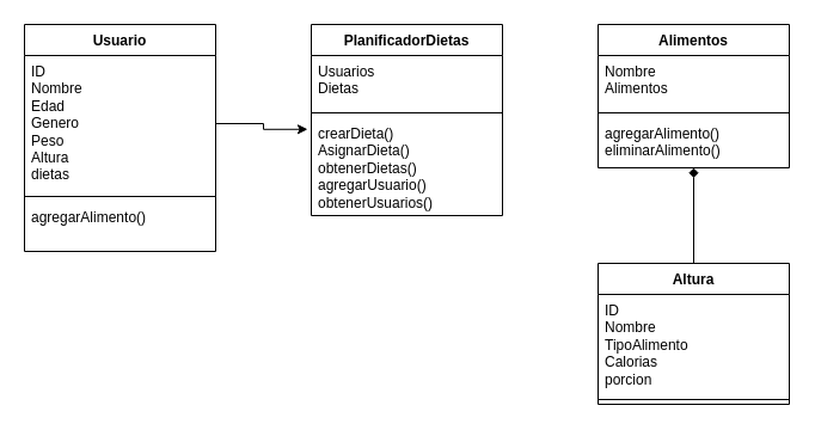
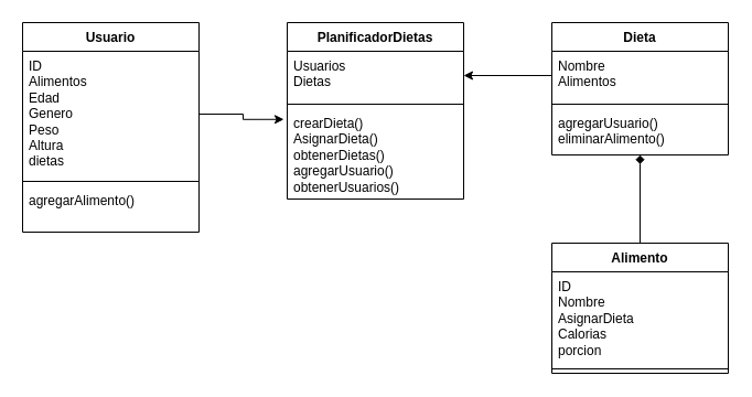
- <mxCell id="6" value="Alimentos" style="swimlane;fontStyle=1;align=center;verticalAlign=top;childLayout=stackLayout;horizontal=1;startSize=26;horizontalStack=0;resizeParent=1;resizeParentMax=0;resizeLast=0;collapsible=1;marginBottom=0;whiteSpace=wrap;html=1;" vertex="1" parent="1"><mxGeometry x="500" y="20" width="160" height="120" as="geometry" /></mxCell>
+ <mxCell id="6" value="Dieta" style="swimlane;fontStyle=1;align=center;verticalAlign=top;childLayout=stackLayout;horizontal=1;startSize=26;horizontalStack=0;resizeParent=1;resizeParentMax=0;resizeLast=0;collapsible=1;marginBottom=0;whiteSpace=wrap;html=1;" vertex="1" parent="1"><mxGeometry x="500" y="20" width="160" height="120" as="geometry" /></mxCell>
+ <mxCell id="18" style="edgeStyle=orthogonalEdgeStyle;rounded=0;orthogonalLoop=1;jettySize=auto;html=1;entryX=1;entryY=0.5;entryDx=0;entryDy=0;" edge="1" parent="1" source="7" target="15"><mxGeometry relative="1" as="geometry" /></mxCell>
- <mxCell id="3" value="ID&lt;div&gt;Nombre&lt;/div&gt;&lt;div&gt;Edad&lt;/div&gt;&lt;div&gt;Genero&lt;/div&gt;&lt;div&gt;Peso&lt;/div&gt;&lt;div&gt;Altura&lt;/div&gt;&lt;div&gt;dietas&lt;/div&gt;" style="text;strokeColor=none;fillColor=none;align=left;verticalAlign=top;spacingLeft=4;spacingRight=4;overflow=hidden;rotatable=0;points=[[0,0.5],[1,0.5]];portConstraint=eastwest;whiteSpace=wrap;html=1;" vertex="1" parent="2"><mxGeometry y="26" width="160" height="114" as="geometry" /></mxCell>
+ <mxCell id="3" value="ID&lt;div&gt;Alimentos&lt;/div&gt;&lt;div&gt;Edad&lt;/div&gt;&lt;div&gt;Genero&lt;/div&gt;&lt;div&gt;Peso&lt;/div&gt;&lt;div&gt;Altura&lt;/div&gt;&lt;div&gt;dietas&lt;/div&gt;" style="text;strokeColor=none;fillColor=none;align=left;verticalAlign=top;spacingLeft=4;spacingRight=4;overflow=hidden;rotatable=0;points=[[0,0.5],[1,0.5]];portConstraint=eastwest;whiteSpace=wrap;html=1;" vertex="1" parent="2"><mxGeometry y="26" width="160" height="114" as="geometry" /></mxCell>
- <mxCell id="9" value="agregarAlimento()&lt;div&gt;eliminarAlimento()&lt;/div&gt;" style="text;strokeColor=none;fillColor=none;align=left;verticalAlign=top;spacingLeft=4;spacingRight=4;overflow=hidden;rotatable=0;points=[[0,0.5],[1,0.5]];portConstraint=eastwest;whiteSpace=wrap;html=1;" vertex="1" parent="6"><mxGeometry y="78" width="160" height="42" as="geometry" /></mxCell>
+ <mxCell id="9" value="agregarUsuario()&lt;div&gt;eliminarAlimento()&lt;/div&gt;" style="text;strokeColor=none;fillColor=none;align=left;verticalAlign=top;spacingLeft=4;spacingRight=4;overflow=hidden;rotatable=0;points=[[0,0.5],[1,0.5]];portConstraint=eastwest;whiteSpace=wrap;html=1;" vertex="1" parent="6"><mxGeometry y="78" width="160" height="42" as="geometry" /></mxCell>
- <mxCell id="11" value="Altura" style="swimlane;fontStyle=1;align=center;verticalAlign=top;childLayout=stackLayout;horizontal=1;startSize=26;horizontalStack=0;resizeParent=1;resizeParentMax=0;resizeLast=0;collapsible=1;marginBottom=0;whiteSpace=wrap;html=1;" vertex="1" parent="1"><mxGeometry x="500" y="220" width="160" height="118" as="geometry" /></mxCell>
+ <mxCell id="11" value="Alimento" style="swimlane;fontStyle=1;align=center;verticalAlign=top;childLayout=stackLayout;horizontal=1;startSize=26;horizontalStack=0;resizeParent=1;resizeParentMax=0;resizeLast=0;collapsible=1;marginBottom=0;whiteSpace=wrap;html=1;" vertex="1" parent="1"><mxGeometry x="500" y="220" width="160" height="118" as="geometry" /></mxCell>
- <mxCell id="12" value="ID&lt;div&gt;Nombre&lt;/div&gt;&lt;div&gt;TipoAlimento&lt;/div&gt;&lt;div&gt;Calorias&lt;/div&gt;&lt;div&gt;porcion&lt;/div&gt;" style="text;strokeColor=none;fillColor=none;align=left;verticalAlign=top;spacingLeft=4;spacingRight=4;overflow=hidden;rotatable=0;points=[[0,0.5],[1,0.5]];portConstraint=eastwest;whiteSpace=wrap;html=1;" vertex="1" parent="11"><mxGeometry y="26" width="160" height="84" as="geometry" /></mxCell>
+ <mxCell id="12" value="ID&lt;div&gt;Nombre&lt;/div&gt;&lt;div&gt;AsignarDieta&lt;/div&gt;&lt;div&gt;Calorias&lt;/div&gt;&lt;div&gt;porcion&lt;/div&gt;" style="text;strokeColor=none;fillColor=none;align=left;verticalAlign=top;spacingLeft=4;spacingRight=4;overflow=hidden;rotatable=0;points=[[0,0.5],[1,0.5]];portConstraint=eastwest;whiteSpace=wrap;html=1;" vertex="1" parent="11"><mxGeometry y="26" width="160" height="84" as="geometry" /></mxCell>
